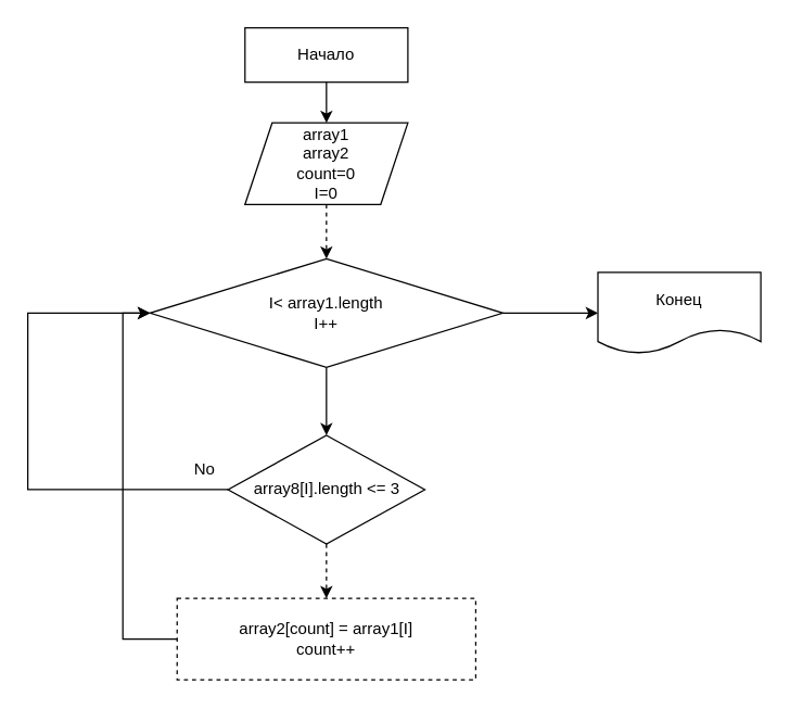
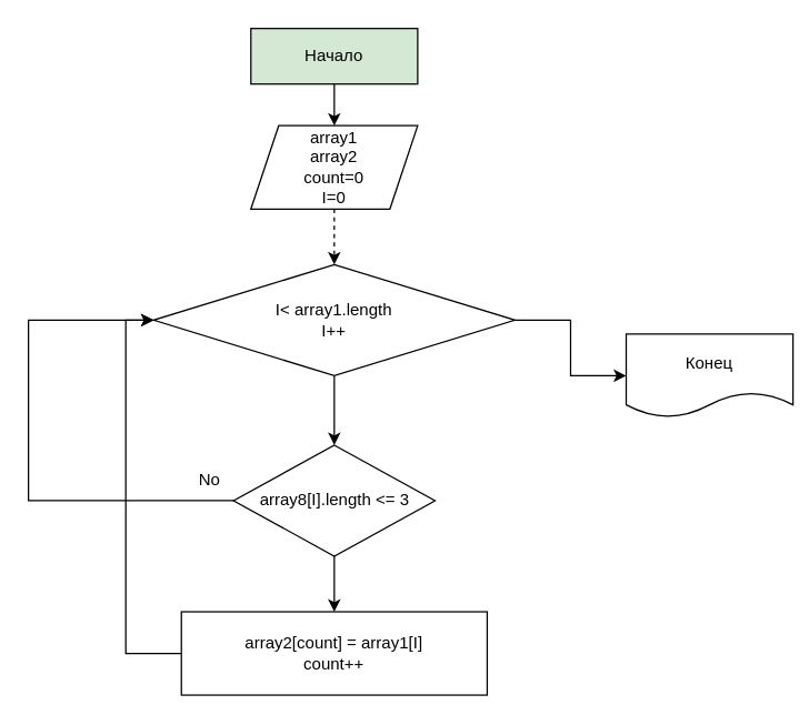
- <mxCell id="3" value="Начало" style="rounded=0;whiteSpace=wrap;html=1;" vertex="1" parent="1"><mxGeometry x="180" y="20" width="120" height="40" as="geometry" /></mxCell>
+ <mxCell id="3" value="Начало" style="rounded=0;whiteSpace=wrap;html=1;fillColor=#d5e8d4;" vertex="1" parent="1"><mxGeometry x="180" y="20" width="120" height="40" as="geometry" /></mxCell>
- <mxCell id="15" value="Конец" style="shape=document;whiteSpace=wrap;html=1;boundedLbl=1;" vertex="1" parent="1"><mxGeometry x="440" y="200" width="120" height="60" as="geometry" /></mxCell>
+ <mxCell id="15" value="Конец" style="shape=document;whiteSpace=wrap;html=1;boundedLbl=1;" vertex="1" parent="1"><mxGeometry x="450" y="240" width="120" height="60" as="geometry" /></mxCell>
- <mxCell id="9" value="" style="edgeStyle=orthogonalEdgeStyle;rounded=0;orthogonalLoop=1;jettySize=auto;html=1;dashed=1;" edge="1" parent="1" source="10" target="11"><mxGeometry relative="1" as="geometry" /></mxCell>
+ <mxCell id="9" value="" style="edgeStyle=orthogonalEdgeStyle;rounded=0;orthogonalLoop=1;jettySize=auto;html=1;" edge="1" parent="1" source="10" target="11"><mxGeometry relative="1" as="geometry" /></mxCell>
- <mxCell id="11" value="array2[count] = array1[I]&lt;br&gt;count++" style="whiteSpace=wrap;html=1;dashed=1;" vertex="1" parent="1"><mxGeometry x="130" y="440" width="220" height="60" as="geometry" /></mxCell>
+ <mxCell id="11" value="array2[count] = array1[I]&lt;br&gt;count++" style="whiteSpace=wrap;html=1;" vertex="1" parent="1"><mxGeometry x="130" y="440" width="220" height="60" as="geometry" /></mxCell>
